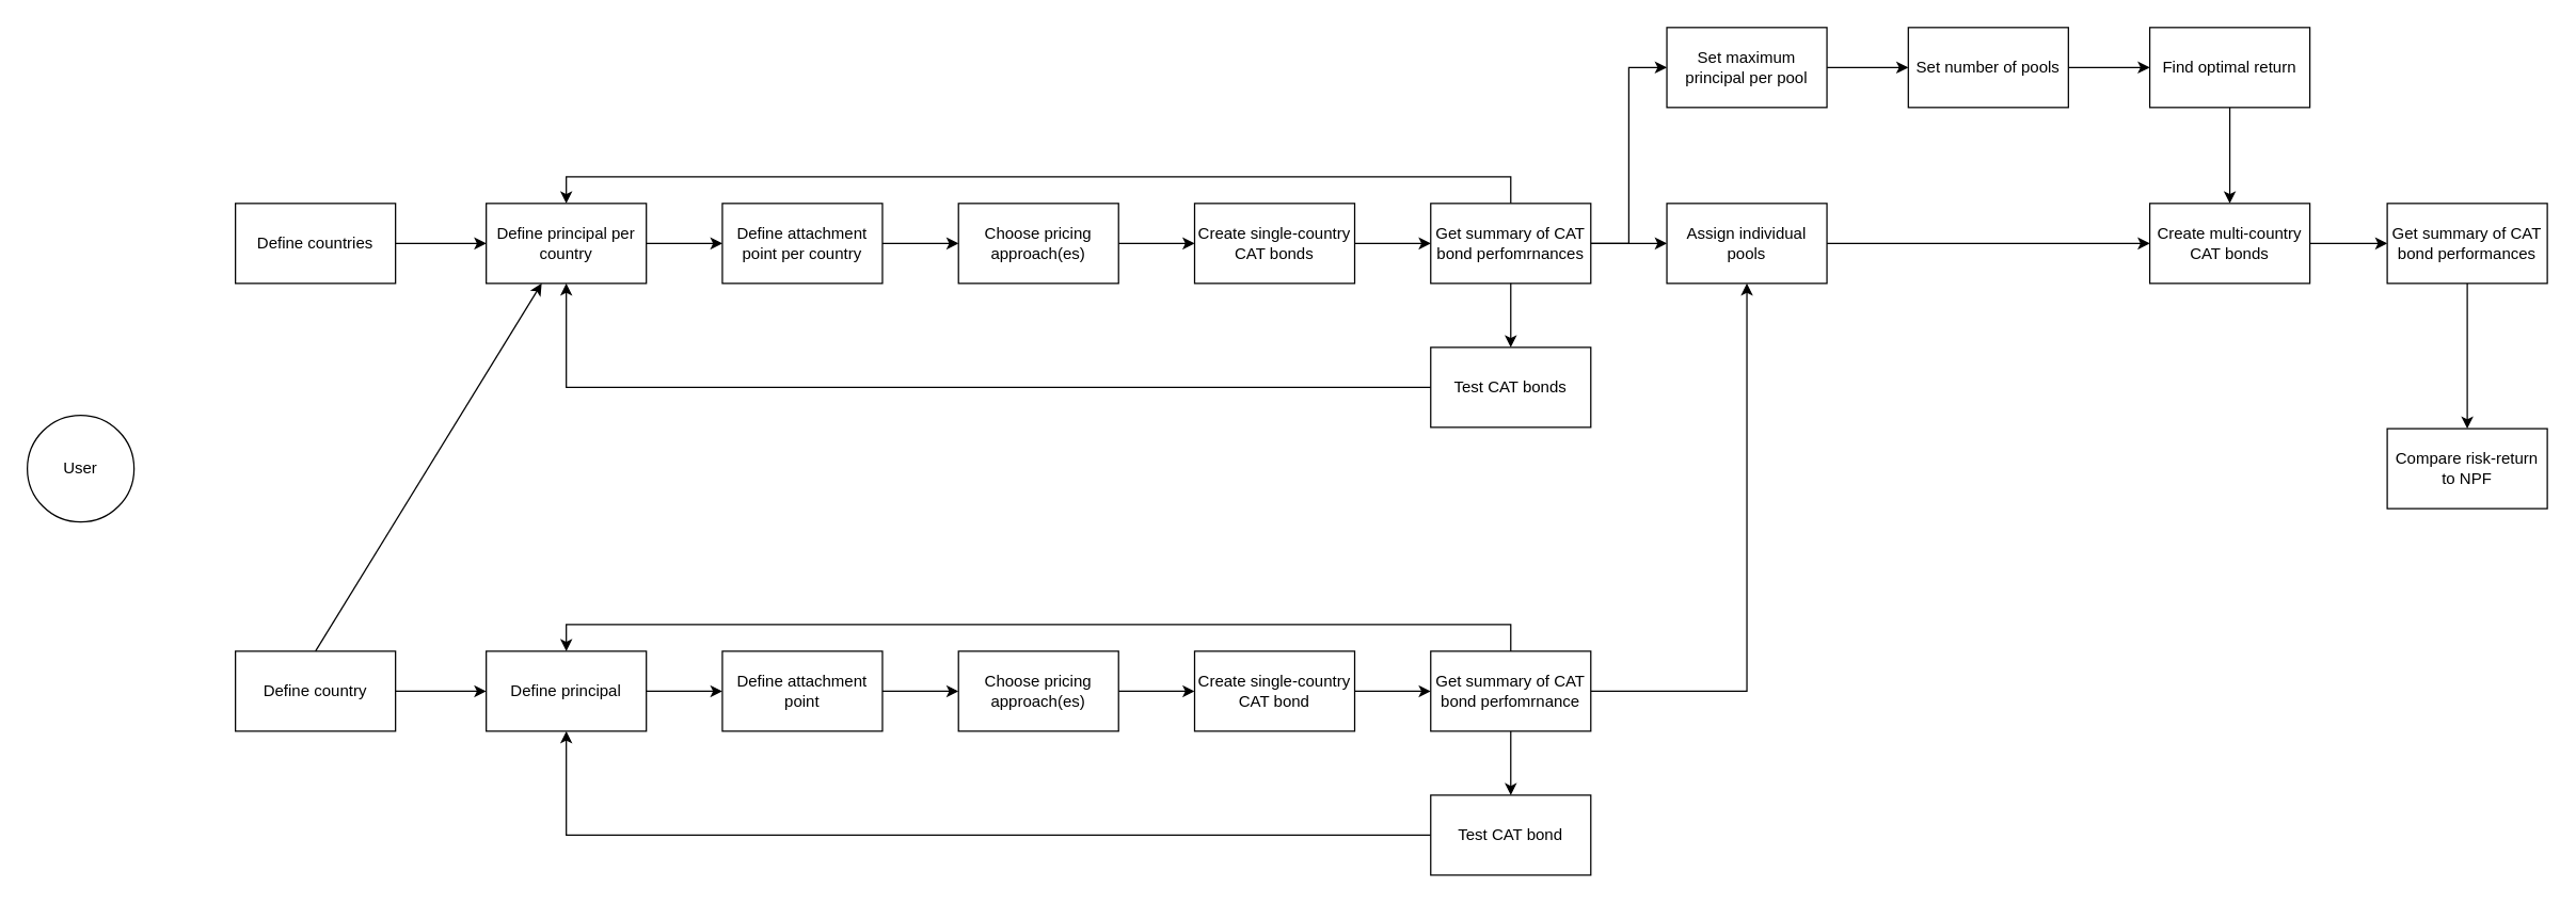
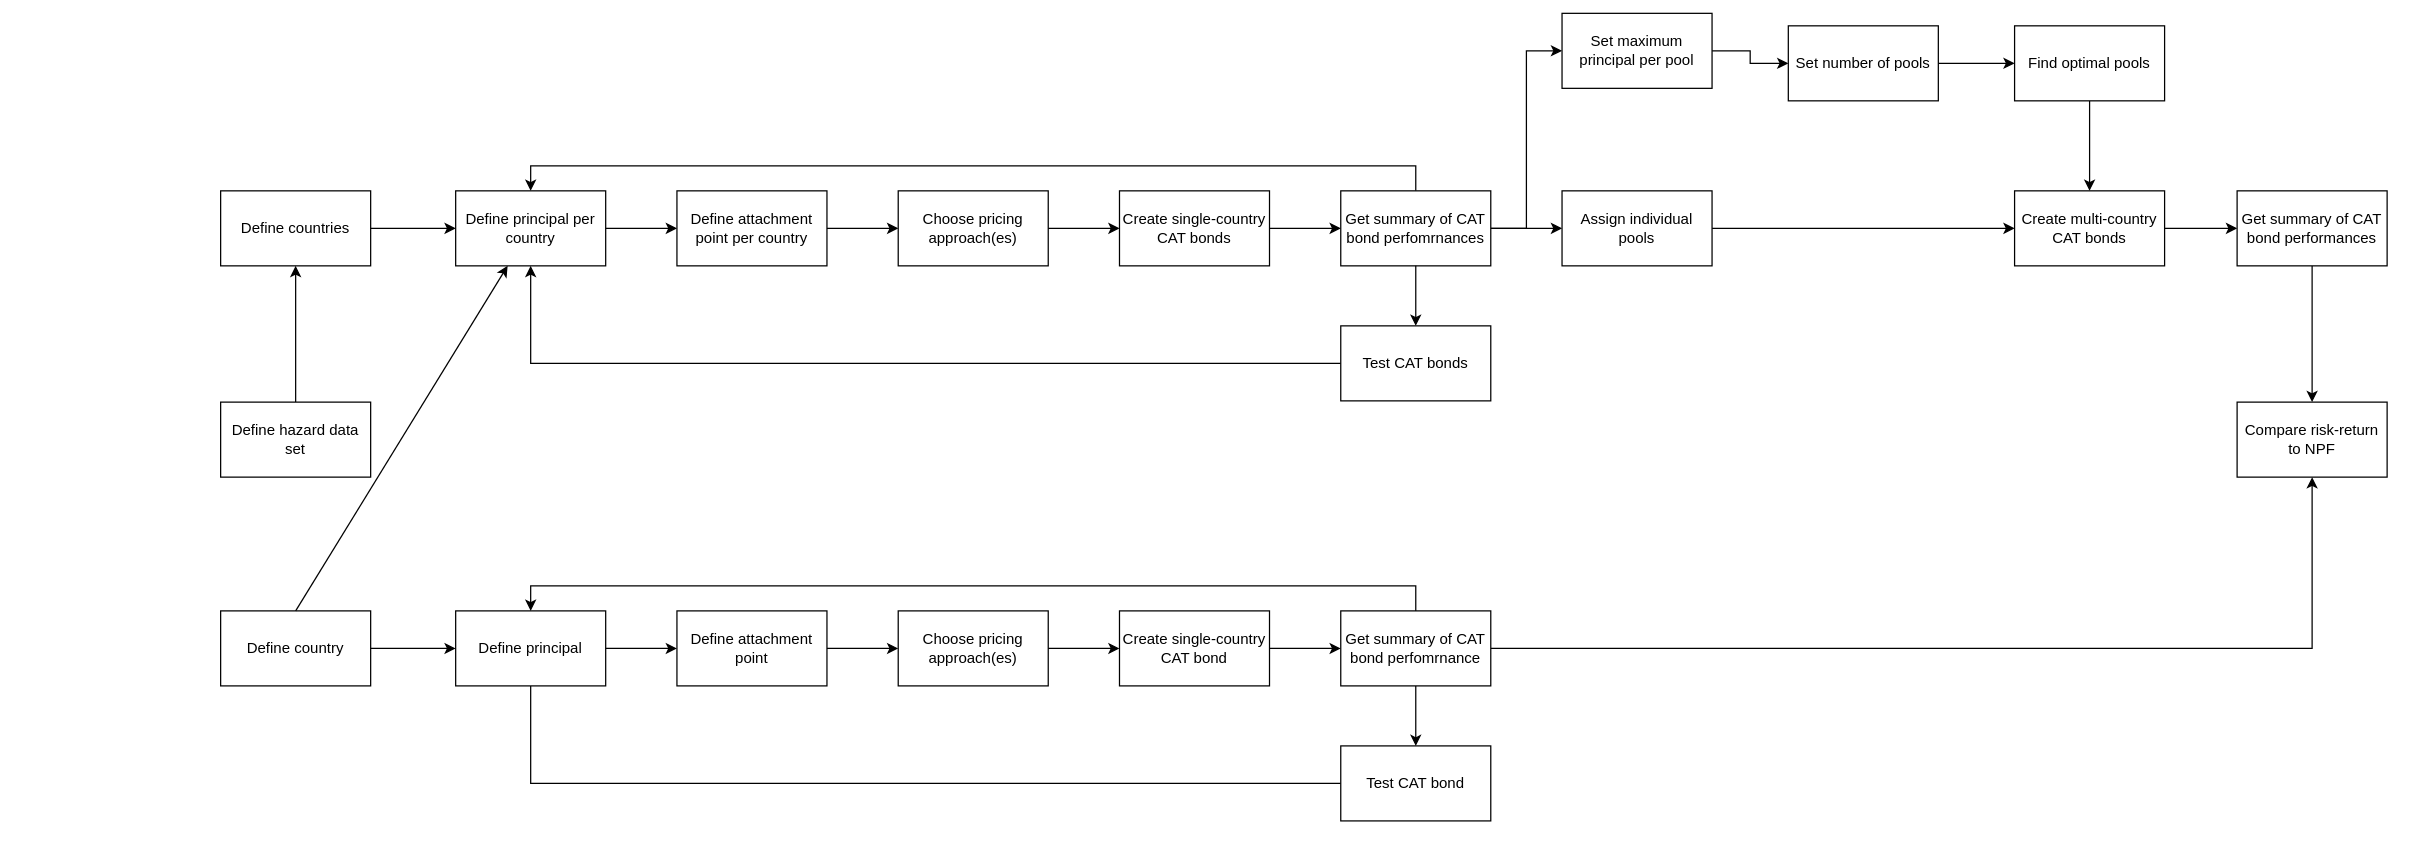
- <mxCell id="16" value="Set maximum principal per pool" style="rounded=0;whiteSpace=wrap;html=1;" vertex="1" parent="1"><mxGeometry x="1249" y="20" width="120" height="60" as="geometry" /></mxCell>
+ <mxCell id="16" value="Set maximum principal per pool" style="rounded=0;whiteSpace=wrap;html=1;" vertex="1" parent="1"><mxGeometry x="1249" y="10" width="120" height="60" as="geometry" /></mxCell>
- <mxCell id="9" value="Find optimal return" style="rounded=0;whiteSpace=wrap;html=1;" vertex="1" parent="1"><mxGeometry x="1611" y="20" width="120" height="60" as="geometry" /></mxCell>
+ <mxCell id="9" value="Find optimal pools" style="rounded=0;whiteSpace=wrap;html=1;" vertex="1" parent="1"><mxGeometry x="1611" y="20" width="120" height="60" as="geometry" /></mxCell>
+ <mxCell id="19" value="" style="endArrow=classic;html=1;rounded=0;exitX=0.5;exitY=0;exitDx=0;exitDy=0;entryX=0.5;entryY=1;entryDx=0;entryDy=0;" edge="1" parent="1" source="4" target="18"><mxGeometry width="50" height="50" relative="1" as="geometry"><mxPoint x="131" y="419" as="sourcePoint" /><mxPoint x="209" y="588" as="targetPoint" /></mxGeometry></mxCell>
- <mxCell id="2" value="User" style="ellipse;whiteSpace=wrap;html=1;aspect=fixed;" vertex="1" parent="1"><mxGeometry x="20" y="311" width="80" height="80" as="geometry" /></mxCell>
+ <mxCell id="4" value="Define hazard data set" style="rounded=0;whiteSpace=wrap;html=1;" vertex="1" parent="1"><mxGeometry x="176" y="321" width="120" height="60" as="geometry" /></mxCell>
- <mxCell id="21" style="edgeStyle=orthogonalEdgeStyle;rounded=0;orthogonalLoop=1;jettySize=auto;html=1;exitX=1;exitY=0.5;exitDx=0;exitDy=0;" edge="1" parent="1" source="22" target="51"><mxGeometry relative="1" as="geometry" /></mxCell>
+ <mxCell id="21" style="edgeStyle=orthogonalEdgeStyle;rounded=0;orthogonalLoop=1;jettySize=auto;html=1;exitX=1;exitY=0.5;exitDx=0;exitDy=0;entryX=0.5;entryY=1;entryDx=0;entryDy=0;" edge="1" parent="1" source="22" target="10"><mxGeometry relative="1" as="geometry" /></mxCell>
- <mxCell id="11" style="edgeStyle=orthogonalEdgeStyle;rounded=0;orthogonalLoop=1;jettySize=auto;html=1;exitX=0;exitY=0.5;exitDx=0;exitDy=0;entryX=0.5;entryY=1;entryDx=0;entryDy=0;" edge="1" parent="1" source="12" target="6"><mxGeometry relative="1" as="geometry" /></mxCell>
+ <mxCell id="11" style="edgeStyle=orthogonalEdgeStyle;rounded=0;orthogonalLoop=1;jettySize=auto;html=1;exitX=0;exitY=0.5;exitDx=0;exitDy=0;entryX=0.5;entryY=1;entryDx=0;entryDy=0;endArrow=none;" edge="1" parent="1" source="12" target="6"><mxGeometry relative="1" as="geometry" /></mxCell>
